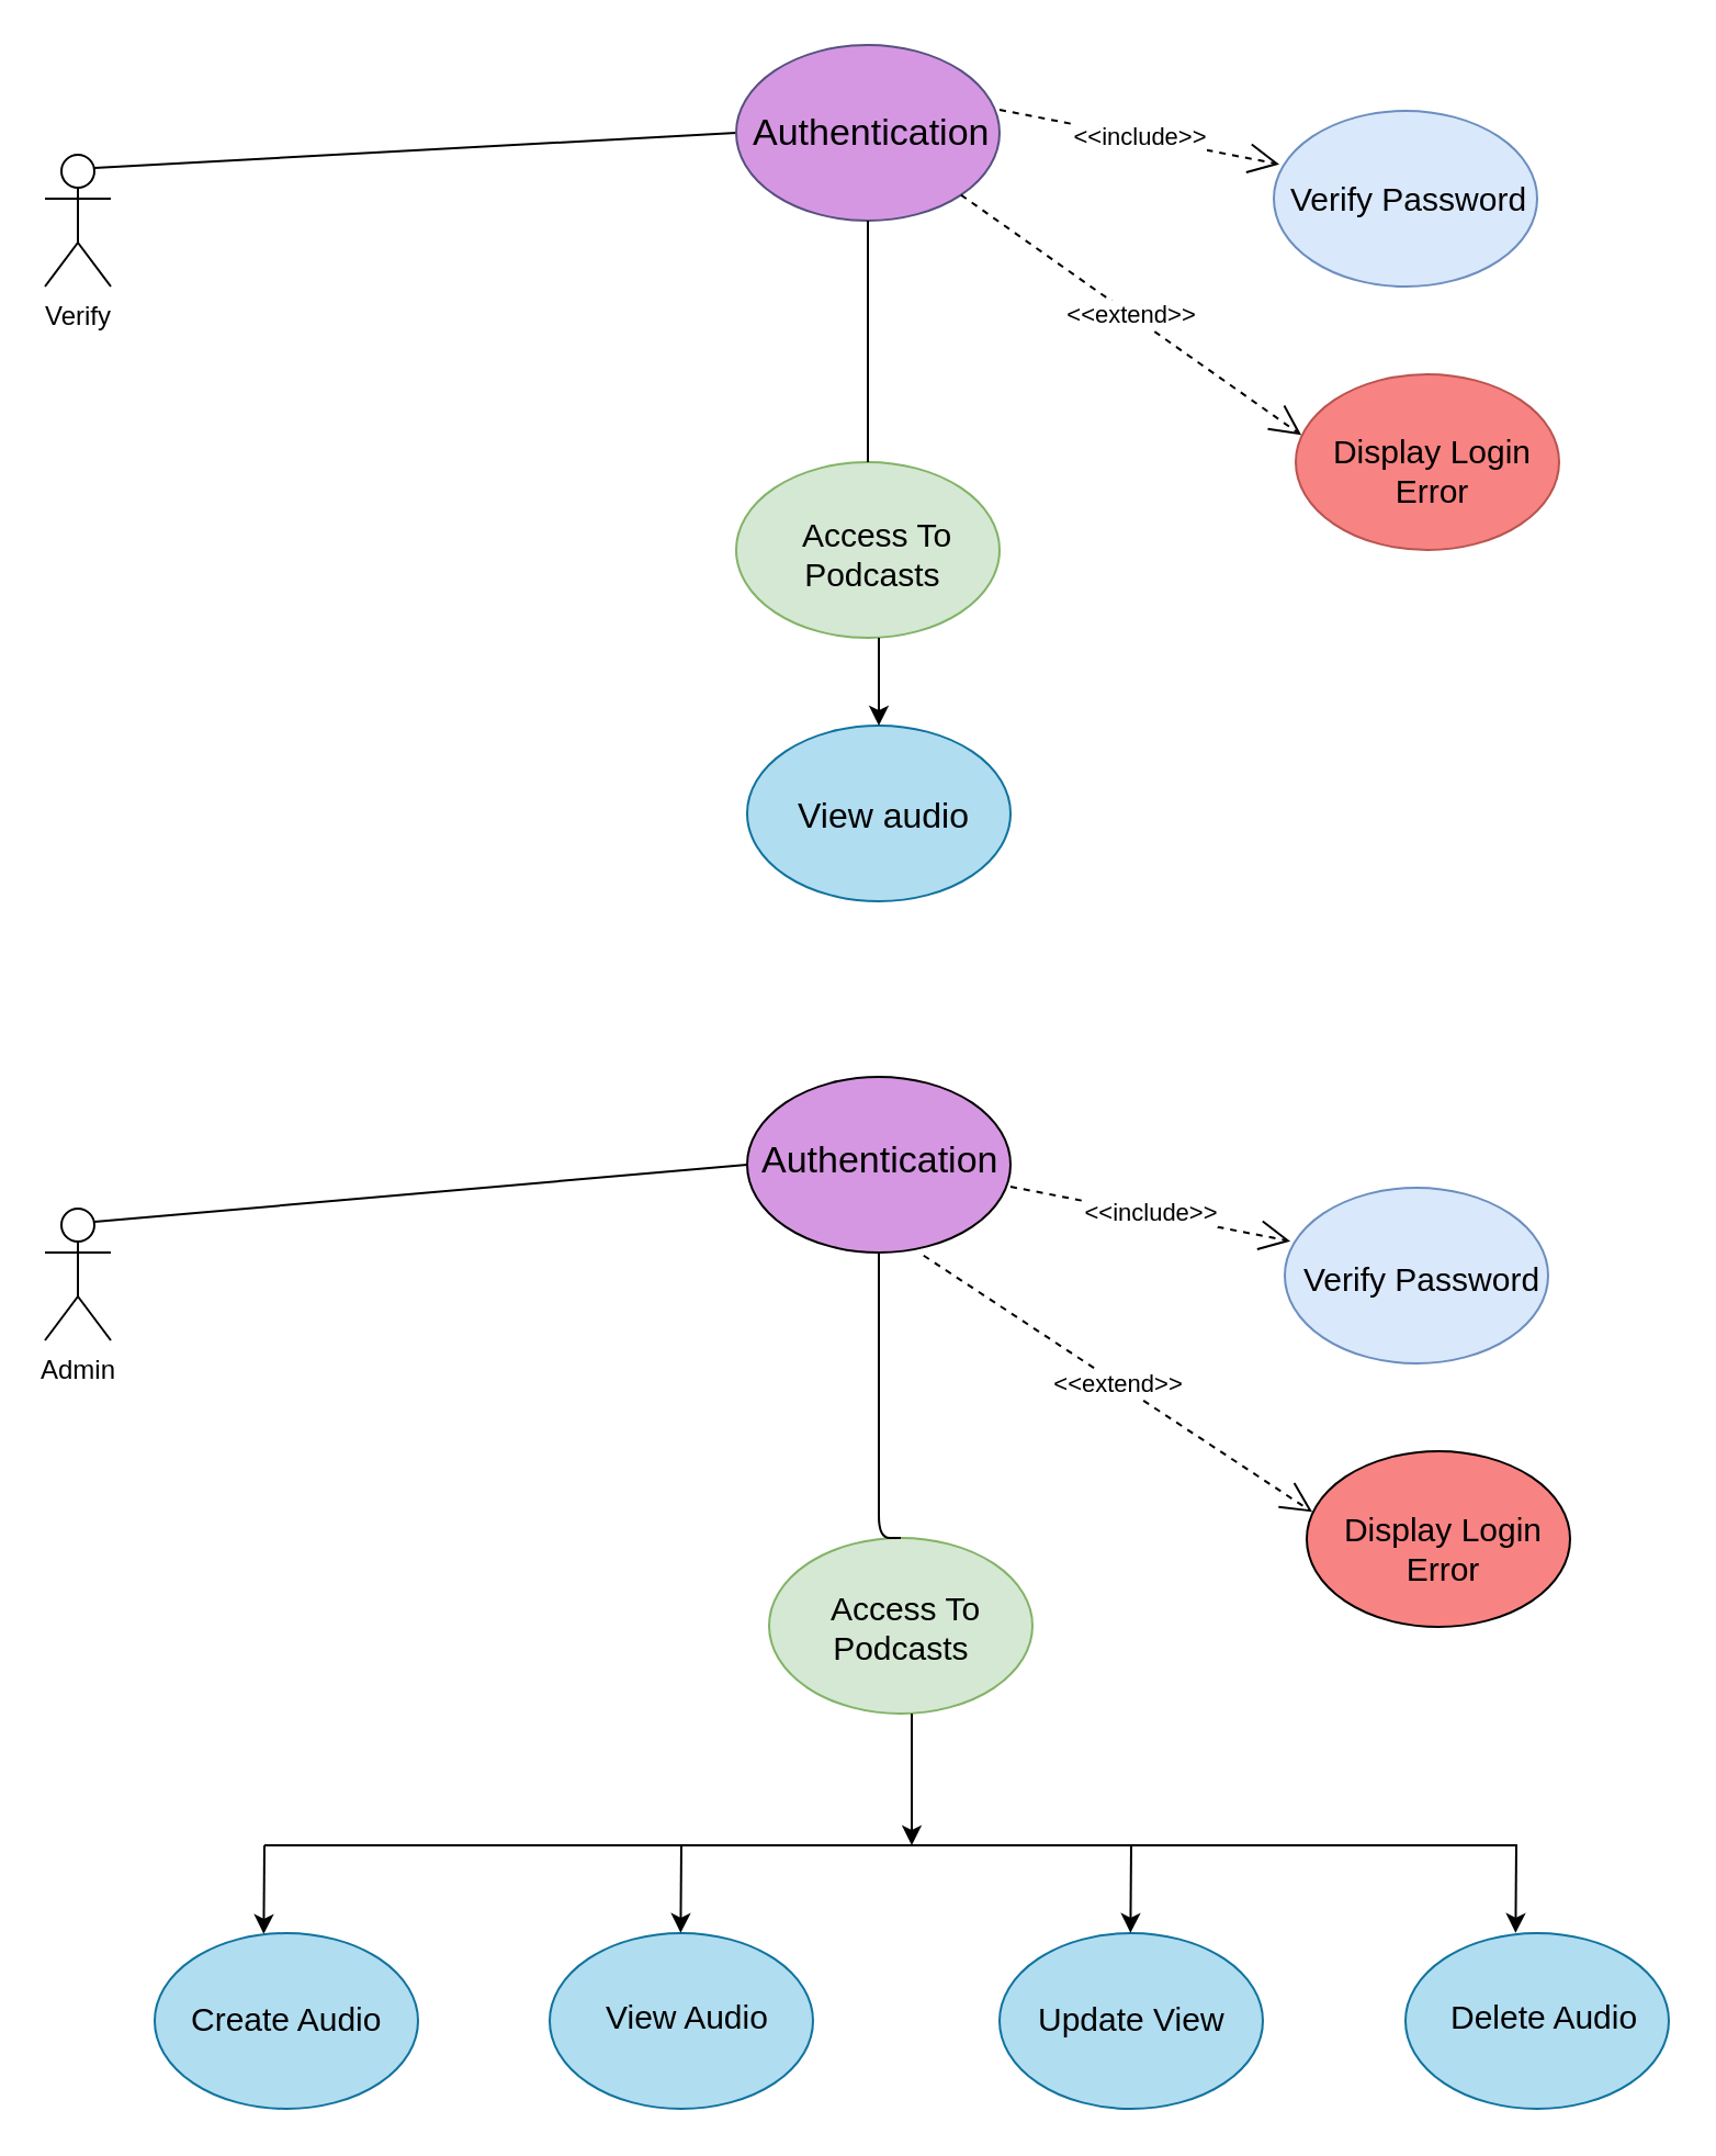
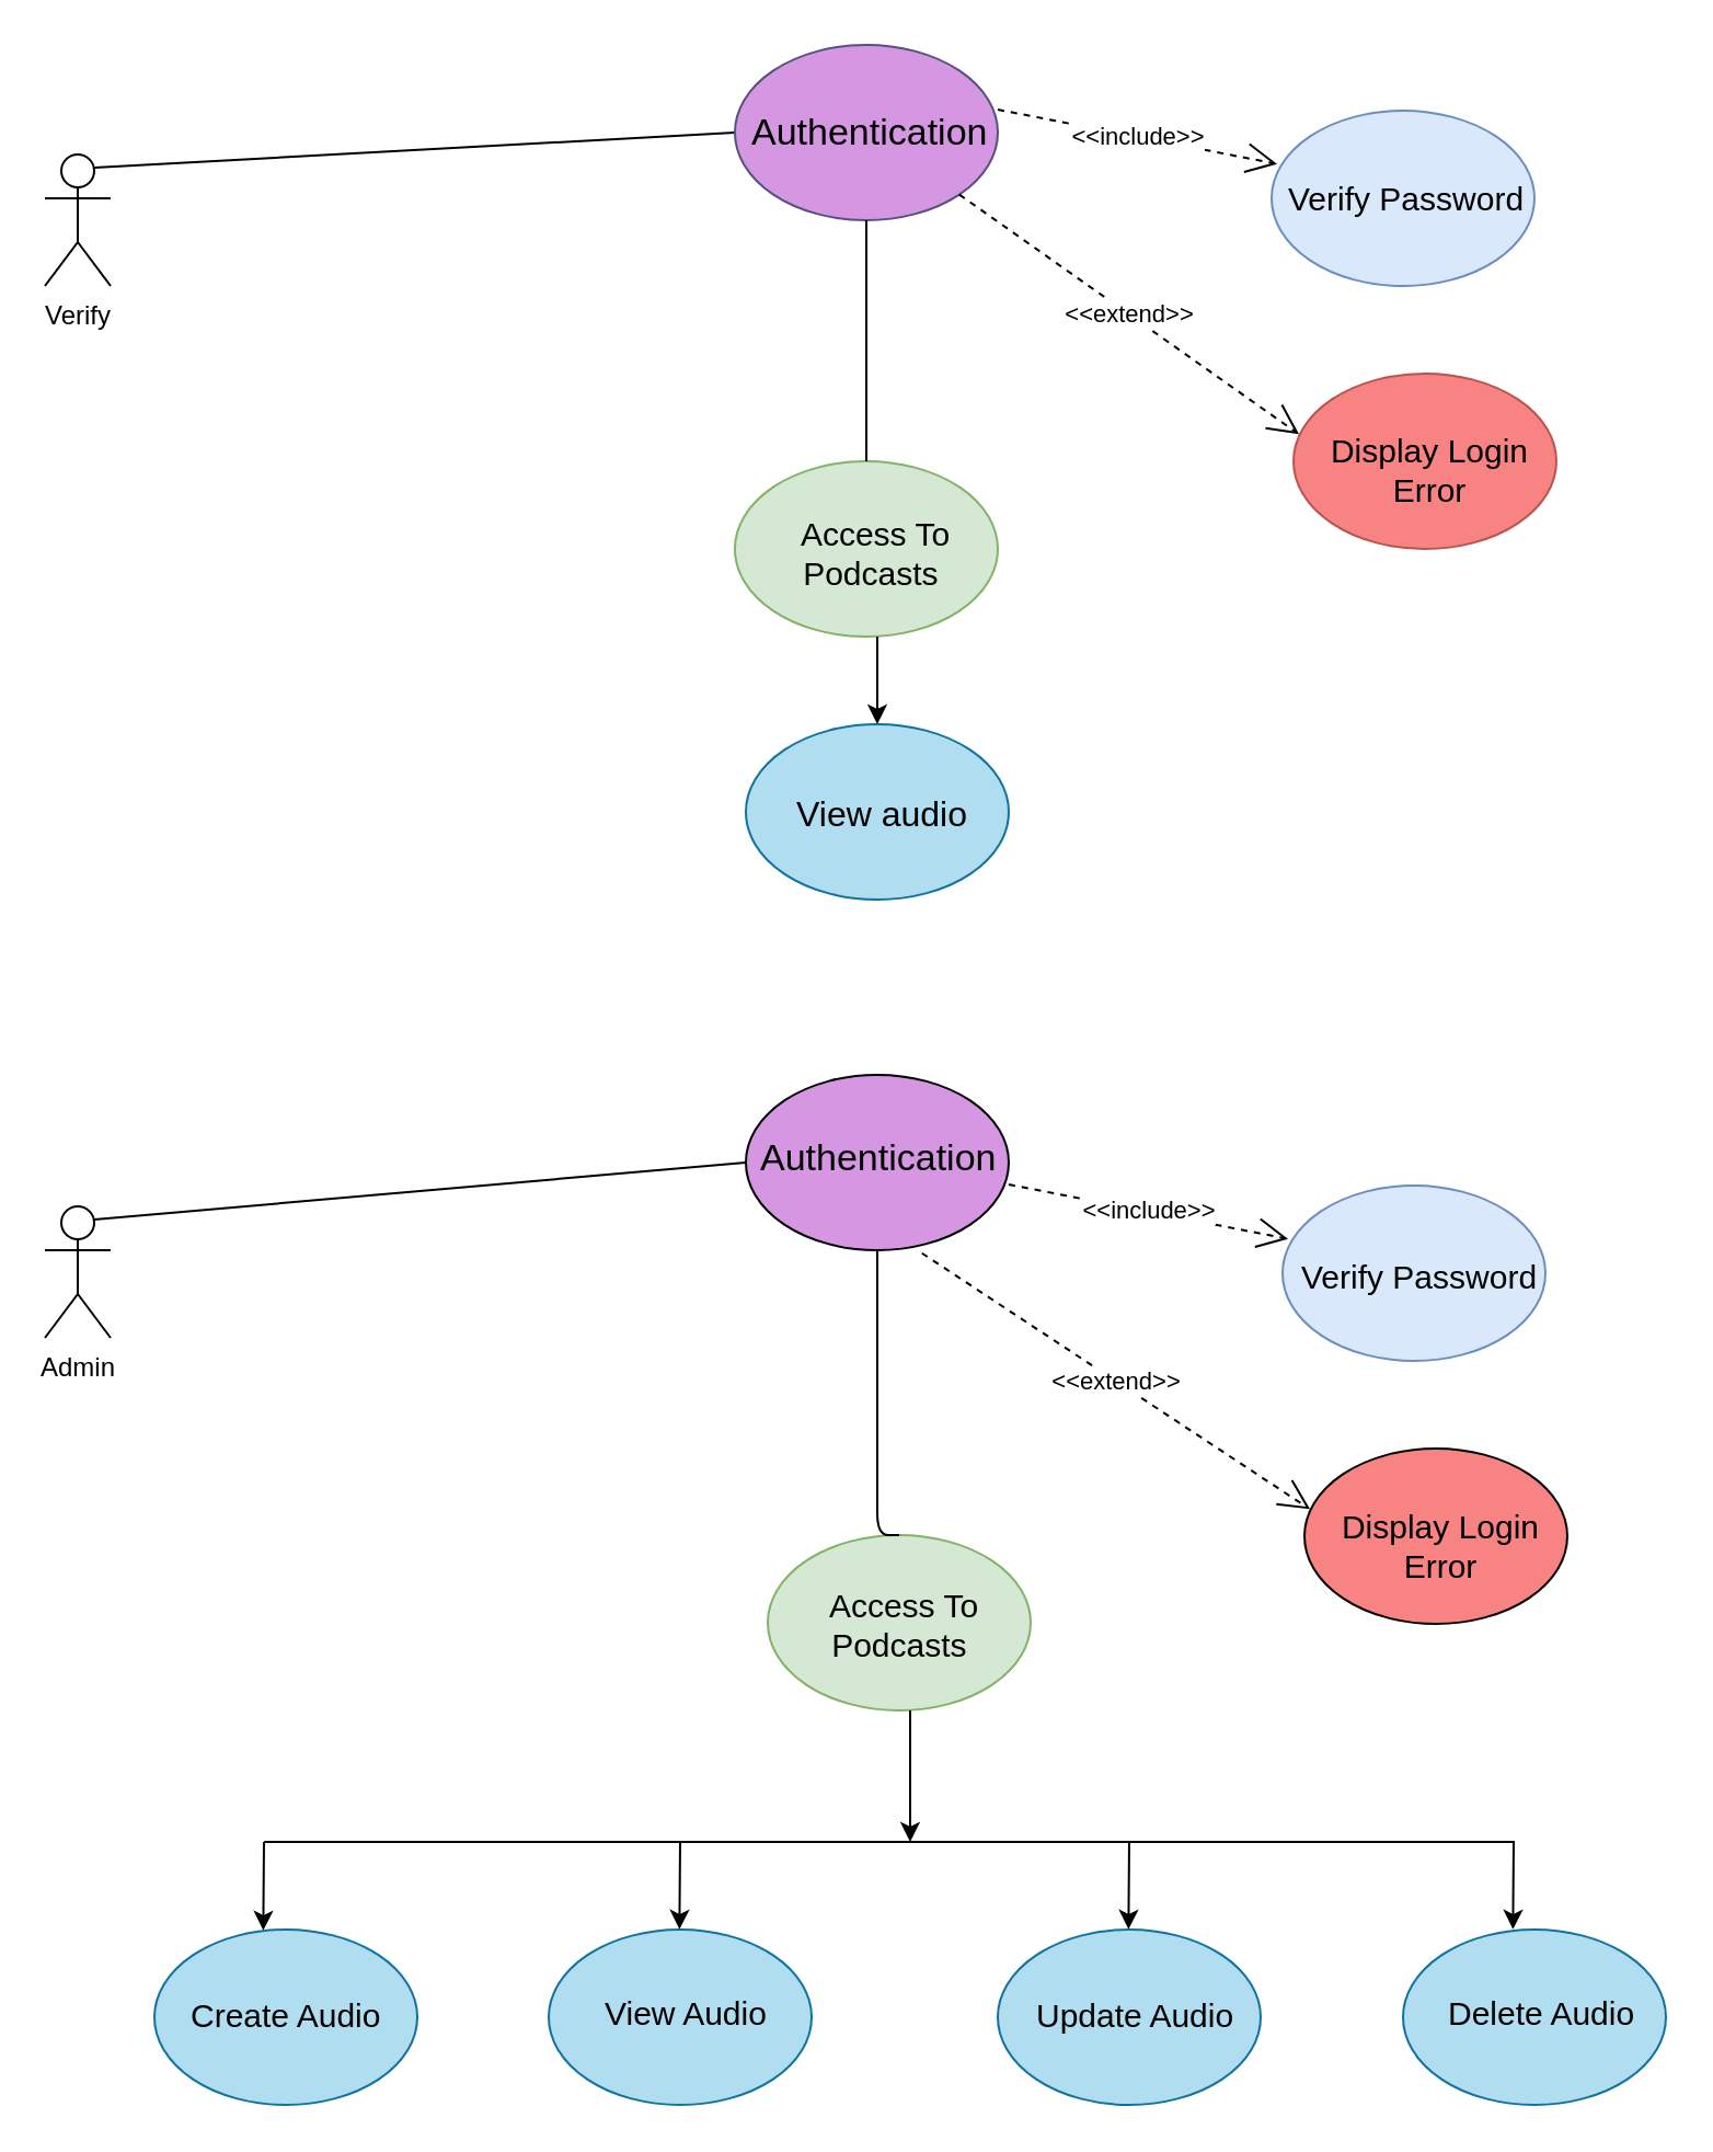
- <mxCell id="45" value="Update View" style="text;html=1;resizable=0;points=[];autosize=1;align=left;verticalAlign=top;spacingTop=-4;fontSize=15;" parent="1" vertex="1"><mxGeometry x="471" y="908" width="90" height="20" as="geometry" /></mxCell>
+ <mxCell id="45" value="Update Audio" style="text;html=1;resizable=0;points=[];autosize=1;align=left;verticalAlign=top;spacingTop=-4;fontSize=15;" parent="1" vertex="1"><mxGeometry x="471" y="908" width="90" height="20" as="geometry" /></mxCell>
